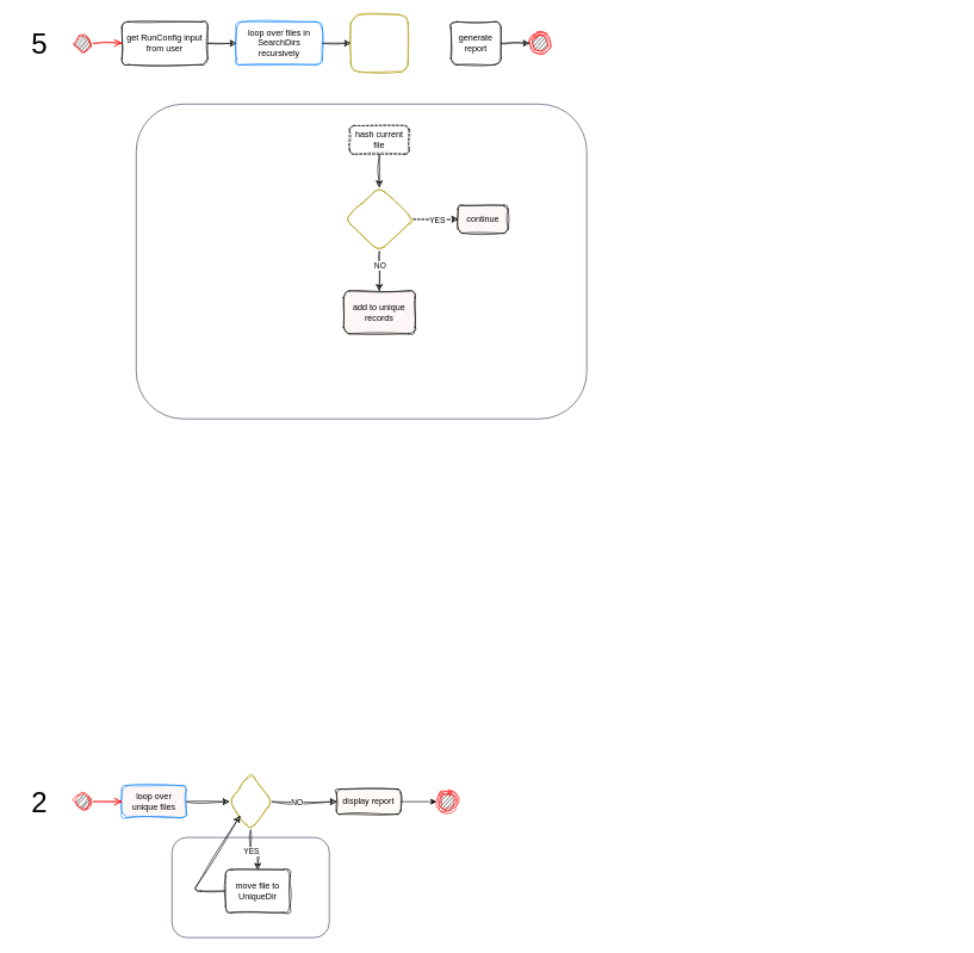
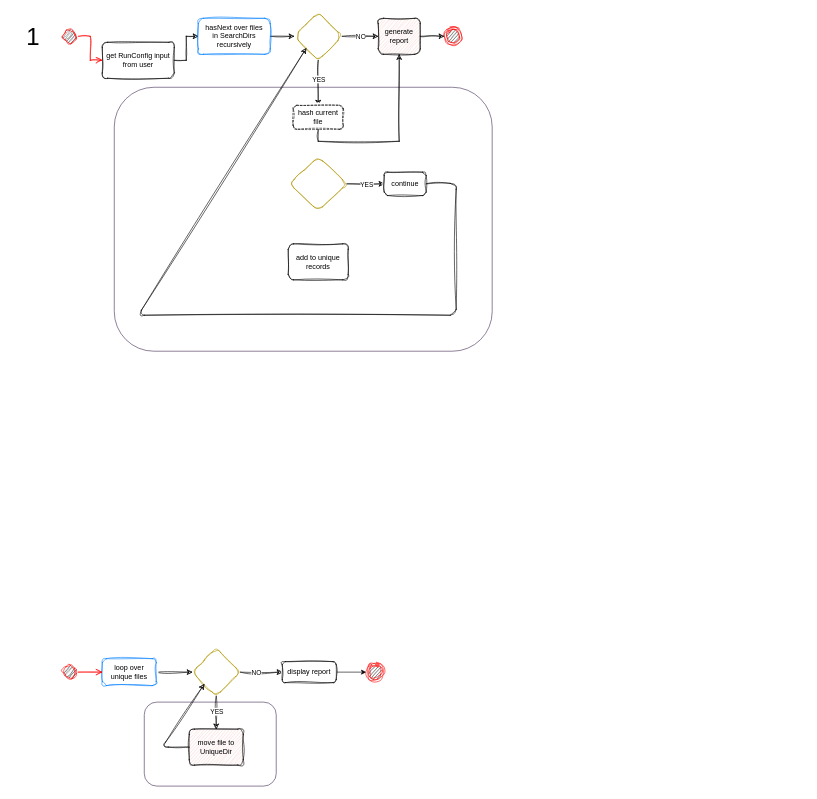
- <mxCell id="44" value="5" style="text;html=1;strokeColor=none;fillColor=none;align=center;verticalAlign=middle;whiteSpace=wrap;rounded=0;fontSize=40;glass=0;shadow=0;" vertex="1" parent="1"><mxGeometry x="20" y="35" width="70" height="50" as="geometry" /></mxCell>
+ <mxCell id="44" value="1" style="text;html=1;strokeColor=none;fillColor=none;align=center;verticalAlign=middle;whiteSpace=wrap;rounded=0;fontSize=40;glass=0;shadow=0;" vertex="1" parent="1"><mxGeometry x="20" y="35" width="70" height="50" as="geometry" /></mxCell>
- <mxCell id="5" value="get RunConfig input from user" style="rounded=1;whiteSpace=wrap;html=1;sketch=1;curveFitting=1;jiggle=2;" parent="1" vertex="1"><mxGeometry x="170" y="30" width="120" height="60" as="geometry" /></mxCell>
+ <mxCell id="5" value="get RunConfig input from user" style="rounded=1;whiteSpace=wrap;html=1;sketch=1;curveFitting=1;jiggle=2;" parent="1" vertex="1"><mxGeometry x="170" y="70" width="120" height="60" as="geometry" /></mxCell>
- <mxCell id="9" value="loop over files in SearchDirs recursively" style="rounded=1;whiteSpace=wrap;html=1;shadow=0;spacing=7;sketch=1;curveFitting=1;jiggle=2;strokeColor=#007FFF;" parent="1" vertex="1"><mxGeometry x="330" y="30" width="120" height="60" as="geometry" /></mxCell>
+ <mxCell id="9" value="hasNext over files in SearchDirs recursively" style="rounded=1;whiteSpace=wrap;html=1;shadow=0;spacing=7;sketch=1;curveFitting=1;jiggle=2;strokeColor=#007FFF;" parent="1" vertex="1"><mxGeometry x="330" y="30" width="120" height="60" as="geometry" /></mxCell>
- <mxCell id="14" value="hasNext&lt;br&gt;file" style="whiteSpace=wrap;shadow=0;fillColor=none;fontColor=#FFFFFF;strokeColor=#B09500;fontStyle=0;labelBackgroundColor=none;labelBorderColor=none;html=1;fontSize=12;sketch=1;curveFitting=1;jiggle=2;rounded=1;" parent="1" vertex="1"><mxGeometry x="490" y="20" width="80" height="80" as="geometry" /></mxCell>
+ <mxCell id="14" value="hasNext&lt;br&gt;file" style="rhombus;whiteSpace=wrap;shadow=0;rounded=1;fillColor=none;fontColor=#FFFFFF;strokeColor=#B09500;fontStyle=0;labelBackgroundColor=none;labelBorderColor=none;html=1;fontSize=12;sketch=1;curveFitting=1;jiggle=2;" parent="1" vertex="1"><mxGeometry x="490" y="20" width="80" height="80" as="geometry" /></mxCell>
+ <mxCell id="10" style="edgeStyle=orthogonalEdgeStyle;rounded=0;orthogonalLoop=1;jettySize=auto;html=1;exitX=1;exitY=0.5;exitDx=0;exitDy=0;entryX=0;entryY=0.5;entryDx=0;entryDy=0;sketch=1;curveFitting=1;jiggle=2;" parent="1" source="14" target="16" edge="1"><mxGeometry relative="1" as="geometry" /></mxCell>
+ <mxCell id="11" value="NO" style="edgeLabel;html=1;align=center;verticalAlign=middle;resizable=0;points=[];" parent="10" vertex="1" connectable="0"><mxGeometry x="-0.25" y="-2" relative="1" as="geometry"><mxPoint x="7" y="-2" as="offset" /></mxGeometry></mxCell>
- <mxCell id="16" value="generate report" style="rounded=1;whiteSpace=wrap;html=1;sketch=1;curveFitting=1;jiggle=2;" parent="1" vertex="1"><mxGeometry x="630" y="30" width="70" height="60" as="geometry" /></mxCell>
+ <mxCell id="16" value="generate report" style="rounded=1;whiteSpace=wrap;html=1;sketch=1;curveFitting=1;jiggle=2;fillColor=#f8cecc;" parent="1" vertex="1"><mxGeometry x="630" y="30" width="70" height="60" as="geometry" /></mxCell>
+ <mxCell id="12" style="edgeStyle=orthogonalEdgeStyle;rounded=0;orthogonalLoop=1;jettySize=auto;html=1;exitX=0.5;exitY=1;exitDx=0;exitDy=0;shadow=0;entryX=0.5;entryY=0;entryDx=0;entryDy=0;sketch=1;curveFitting=1;jiggle=2;" parent="1" source="14" target="26" edge="1"><mxGeometry relative="1" as="geometry"><mxPoint x="570" y="145" as="targetPoint" /></mxGeometry></mxCell>
+ <mxCell id="13" value="YES" style="edgeLabel;html=1;align=center;verticalAlign=middle;resizable=0;points=[];" parent="12" vertex="1" connectable="0"><mxGeometry x="-0.164" relative="1" as="geometry"><mxPoint as="offset" /></mxGeometry></mxCell>
- <mxCell id="25" style="edgeStyle=orthogonalEdgeStyle;rounded=0;orthogonalLoop=1;jettySize=auto;html=1;exitX=0.5;exitY=1;exitDx=0;exitDy=0;entryX=0.5;entryY=0;entryDx=0;entryDy=0;sketch=1;curveFitting=1;jiggle=2;" parent="1" source="26" target="21" edge="1"><mxGeometry relative="1" as="geometry" /></mxCell>
+ <mxCell id="25" style="edgeStyle=orthogonalEdgeStyle;rounded=0;orthogonalLoop=1;jettySize=auto;html=1;exitX=0.5;exitY=1;exitDx=0;exitDy=0;sketch=1;curveFitting=1;jiggle=2;" parent="1" source="26" target="16" edge="1"><mxGeometry relative="1" as="geometry" /></mxCell>
- <mxCell id="17" style="edgeStyle=orthogonalEdgeStyle;rounded=0;orthogonalLoop=1;jettySize=auto;html=1;exitX=1;exitY=0.5;exitDx=0;exitDy=0;entryX=0;entryY=0.5;entryDx=0;entryDy=0;sketch=1;curveFitting=1;jiggle=2;dashed=1;" parent="1" source="21" target="22" edge="1"><mxGeometry relative="1" as="geometry" /></mxCell>
+ <mxCell id="17" style="edgeStyle=orthogonalEdgeStyle;rounded=0;orthogonalLoop=1;jettySize=auto;html=1;exitX=1;exitY=0.5;exitDx=0;exitDy=0;entryX=0;entryY=0.5;entryDx=0;entryDy=0;sketch=1;curveFitting=1;jiggle=2;" parent="1" source="21" target="22" edge="1"><mxGeometry relative="1" as="geometry" /></mxCell>
- <mxCell id="22" value="continue" style="rounded=1;whiteSpace=wrap;html=1;sketch=1;curveFitting=1;jiggle=2;fillColor=#f8cecc;" parent="1" vertex="1"><mxGeometry x="640" y="286.5" width="70" height="39" as="geometry" /></mxCell>
+ <mxCell id="22" value="continue" style="rounded=1;whiteSpace=wrap;html=1;sketch=1;curveFitting=1;jiggle=2;" parent="1" vertex="1"><mxGeometry x="640" y="286.5" width="70" height="39" as="geometry" /></mxCell>
- <mxCell id="19" style="edgeStyle=orthogonalEdgeStyle;rounded=0;orthogonalLoop=1;jettySize=auto;html=1;exitX=0.5;exitY=1;exitDx=0;exitDy=0;entryX=0.5;entryY=0;entryDx=0;entryDy=0;sketch=1;curveFitting=1;jiggle=2;" parent="1" source="21" target="24" edge="1"><mxGeometry relative="1" as="geometry" /></mxCell>
- <mxCell id="20" value="NO" style="edgeLabel;html=1;align=center;verticalAlign=middle;resizable=0;points=[];" parent="19" vertex="1" connectable="0"><mxGeometry x="-0.304" y="-2" relative="1" as="geometry"><mxPoint x="2" as="offset" /></mxGeometry></mxCell>
- <mxCell id="24" value="add to unique records" style="rounded=1;whiteSpace=wrap;html=1;sketch=1;curveFitting=1;jiggle=2;fillColor=#f8cecc;" parent="1" vertex="1"><mxGeometry x="480" y="406" width="100" height="60" as="geometry" /></mxCell>
+ <mxCell id="24" value="add to unique records" style="rounded=1;whiteSpace=wrap;html=1;sketch=1;curveFitting=1;jiggle=2;" parent="1" vertex="1"><mxGeometry x="480" y="406" width="100" height="60" as="geometry" /></mxCell>
+ <mxCell id="23" style="rounded=1;orthogonalLoop=1;jettySize=auto;html=1;exitX=1;exitY=0.5;exitDx=0;exitDy=0;entryX=0;entryY=1;entryDx=0;entryDy=0;sketch=1;curveFitting=1;jiggle=2;" parent="1" source="22" target="14" edge="1"><mxGeometry relative="1" as="geometry"><mxPoint x="950" y="306" as="sourcePoint" /><Array as="points"><mxPoint x="760" y="305" /><mxPoint x="760" y="525" /><mxPoint x="230" y="525" /></Array></mxGeometry></mxCell>
- <mxCell id="45" value="2" style="text;html=1;strokeColor=none;fillColor=none;align=center;verticalAlign=middle;whiteSpace=wrap;rounded=0;fontSize=40;glass=0;shadow=0;" vertex="1" parent="1"><mxGeometry x="20" y="1095" width="70" height="50" as="geometry" /></mxCell>
- <mxCell id="30" value="loop over unique files" style="rounded=1;whiteSpace=wrap;html=1;sketch=1;curveFitting=1;jiggle=2;strokeColor=#007FFF;fillColor=#f8cecc;" vertex="1" parent="1"><mxGeometry x="170" y="1097.5" width="90" height="45" as="geometry" /></mxCell>
+ <mxCell id="30" value="loop over unique files" style="rounded=1;whiteSpace=wrap;html=1;sketch=1;curveFitting=1;jiggle=2;strokeColor=#007FFF;" vertex="1" parent="1"><mxGeometry x="170" y="1097.5" width="90" height="45" as="geometry" /></mxCell>
- <mxCell id="35" value="hasNext" style="rhombus;whiteSpace=wrap;html=1;fillColor=none;fontColor=#FFFFFF;strokeColor=#B09500;rounded=1;sketch=1;curveFitting=1;jiggle=2;" vertex="1" parent="1"><mxGeometry x="320" y="1080" width="60" height="80" as="geometry" /></mxCell>
+ <mxCell id="35" value="hasNext" style="rhombus;whiteSpace=wrap;html=1;fillColor=none;fontColor=#FFFFFF;strokeColor=#B09500;rounded=1;sketch=1;curveFitting=1;jiggle=2;" vertex="1" parent="1"><mxGeometry x="320" y="1080" width="80" height="80" as="geometry" /></mxCell>
- <mxCell id="39" value="display report" style="rounded=1;whiteSpace=wrap;html=1;sketch=1;curveFitting=1;jiggle=2;fillColor=#ffe6cc;" vertex="1" parent="1"><mxGeometry x="470" y="1102.5" width="90" height="35" as="geometry" /></mxCell>
+ <mxCell id="39" value="display report" style="rounded=1;whiteSpace=wrap;html=1;sketch=1;curveFitting=1;jiggle=2;" vertex="1" parent="1"><mxGeometry x="470" y="1102.5" width="90" height="35" as="geometry" /></mxCell>
- <mxCell id="37" value="move file to UniqueDir" style="rounded=1;whiteSpace=wrap;html=1;sketch=1;curveFitting=1;jiggle=2;" vertex="1" parent="1"><mxGeometry x="315" y="1215" width="90" height="60" as="geometry" /></mxCell>
+ <mxCell id="37" value="move file to UniqueDir" style="rounded=1;whiteSpace=wrap;html=1;sketch=1;curveFitting=1;jiggle=2;fillColor=#f8cecc;" vertex="1" parent="1"><mxGeometry x="315" y="1215" width="90" height="60" as="geometry" /></mxCell>
